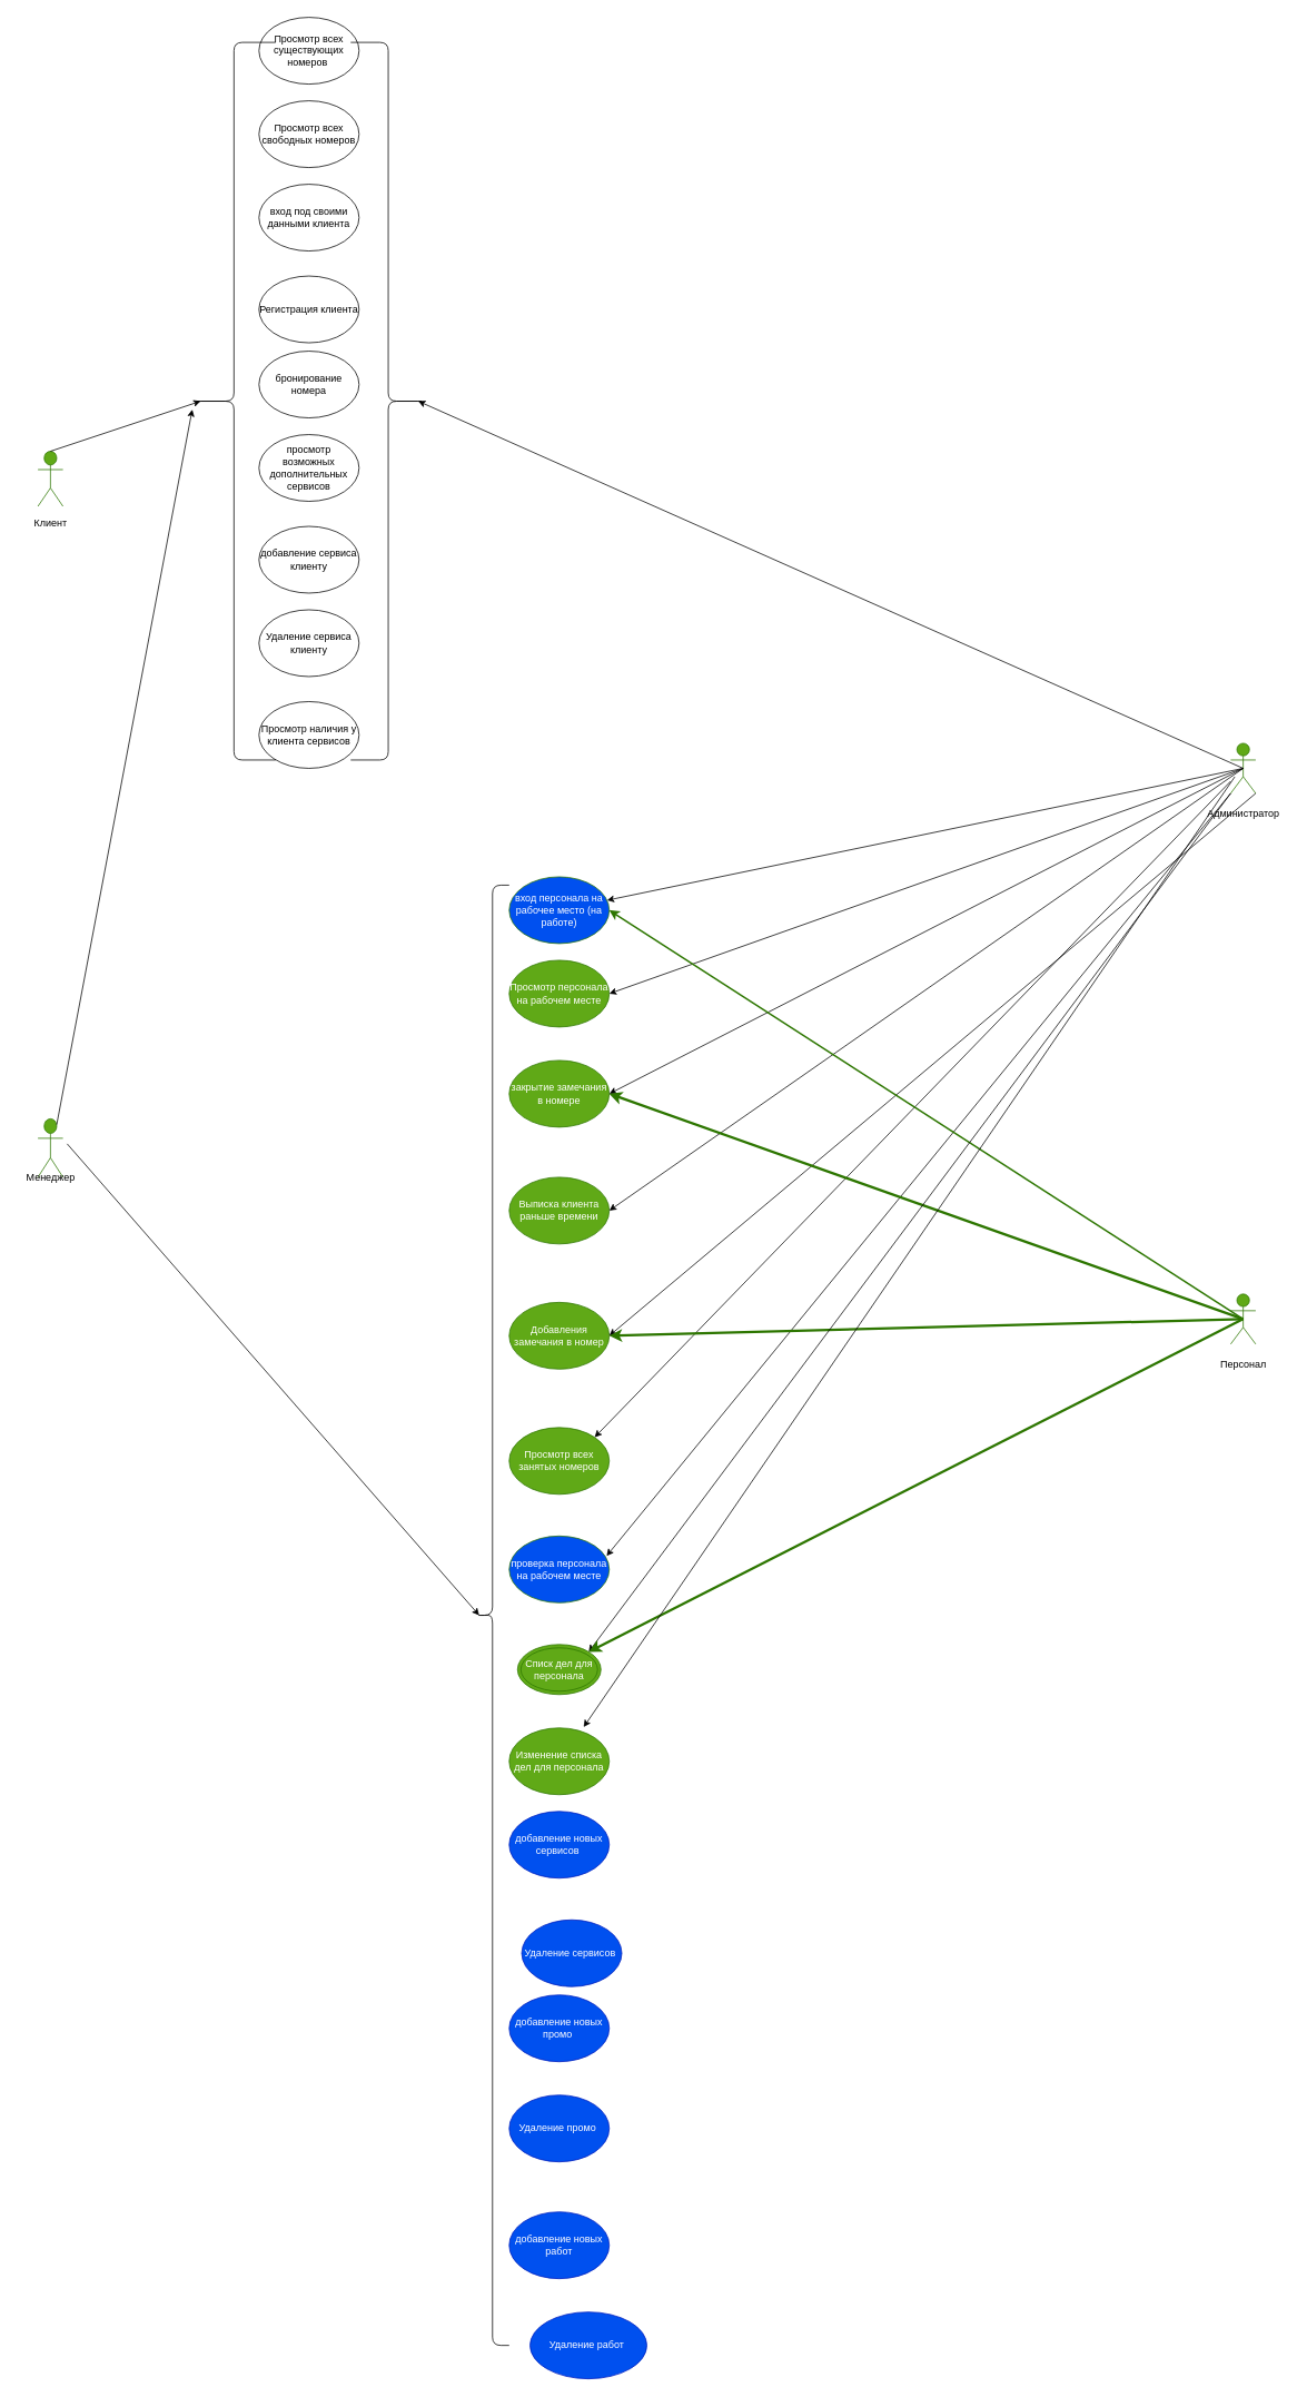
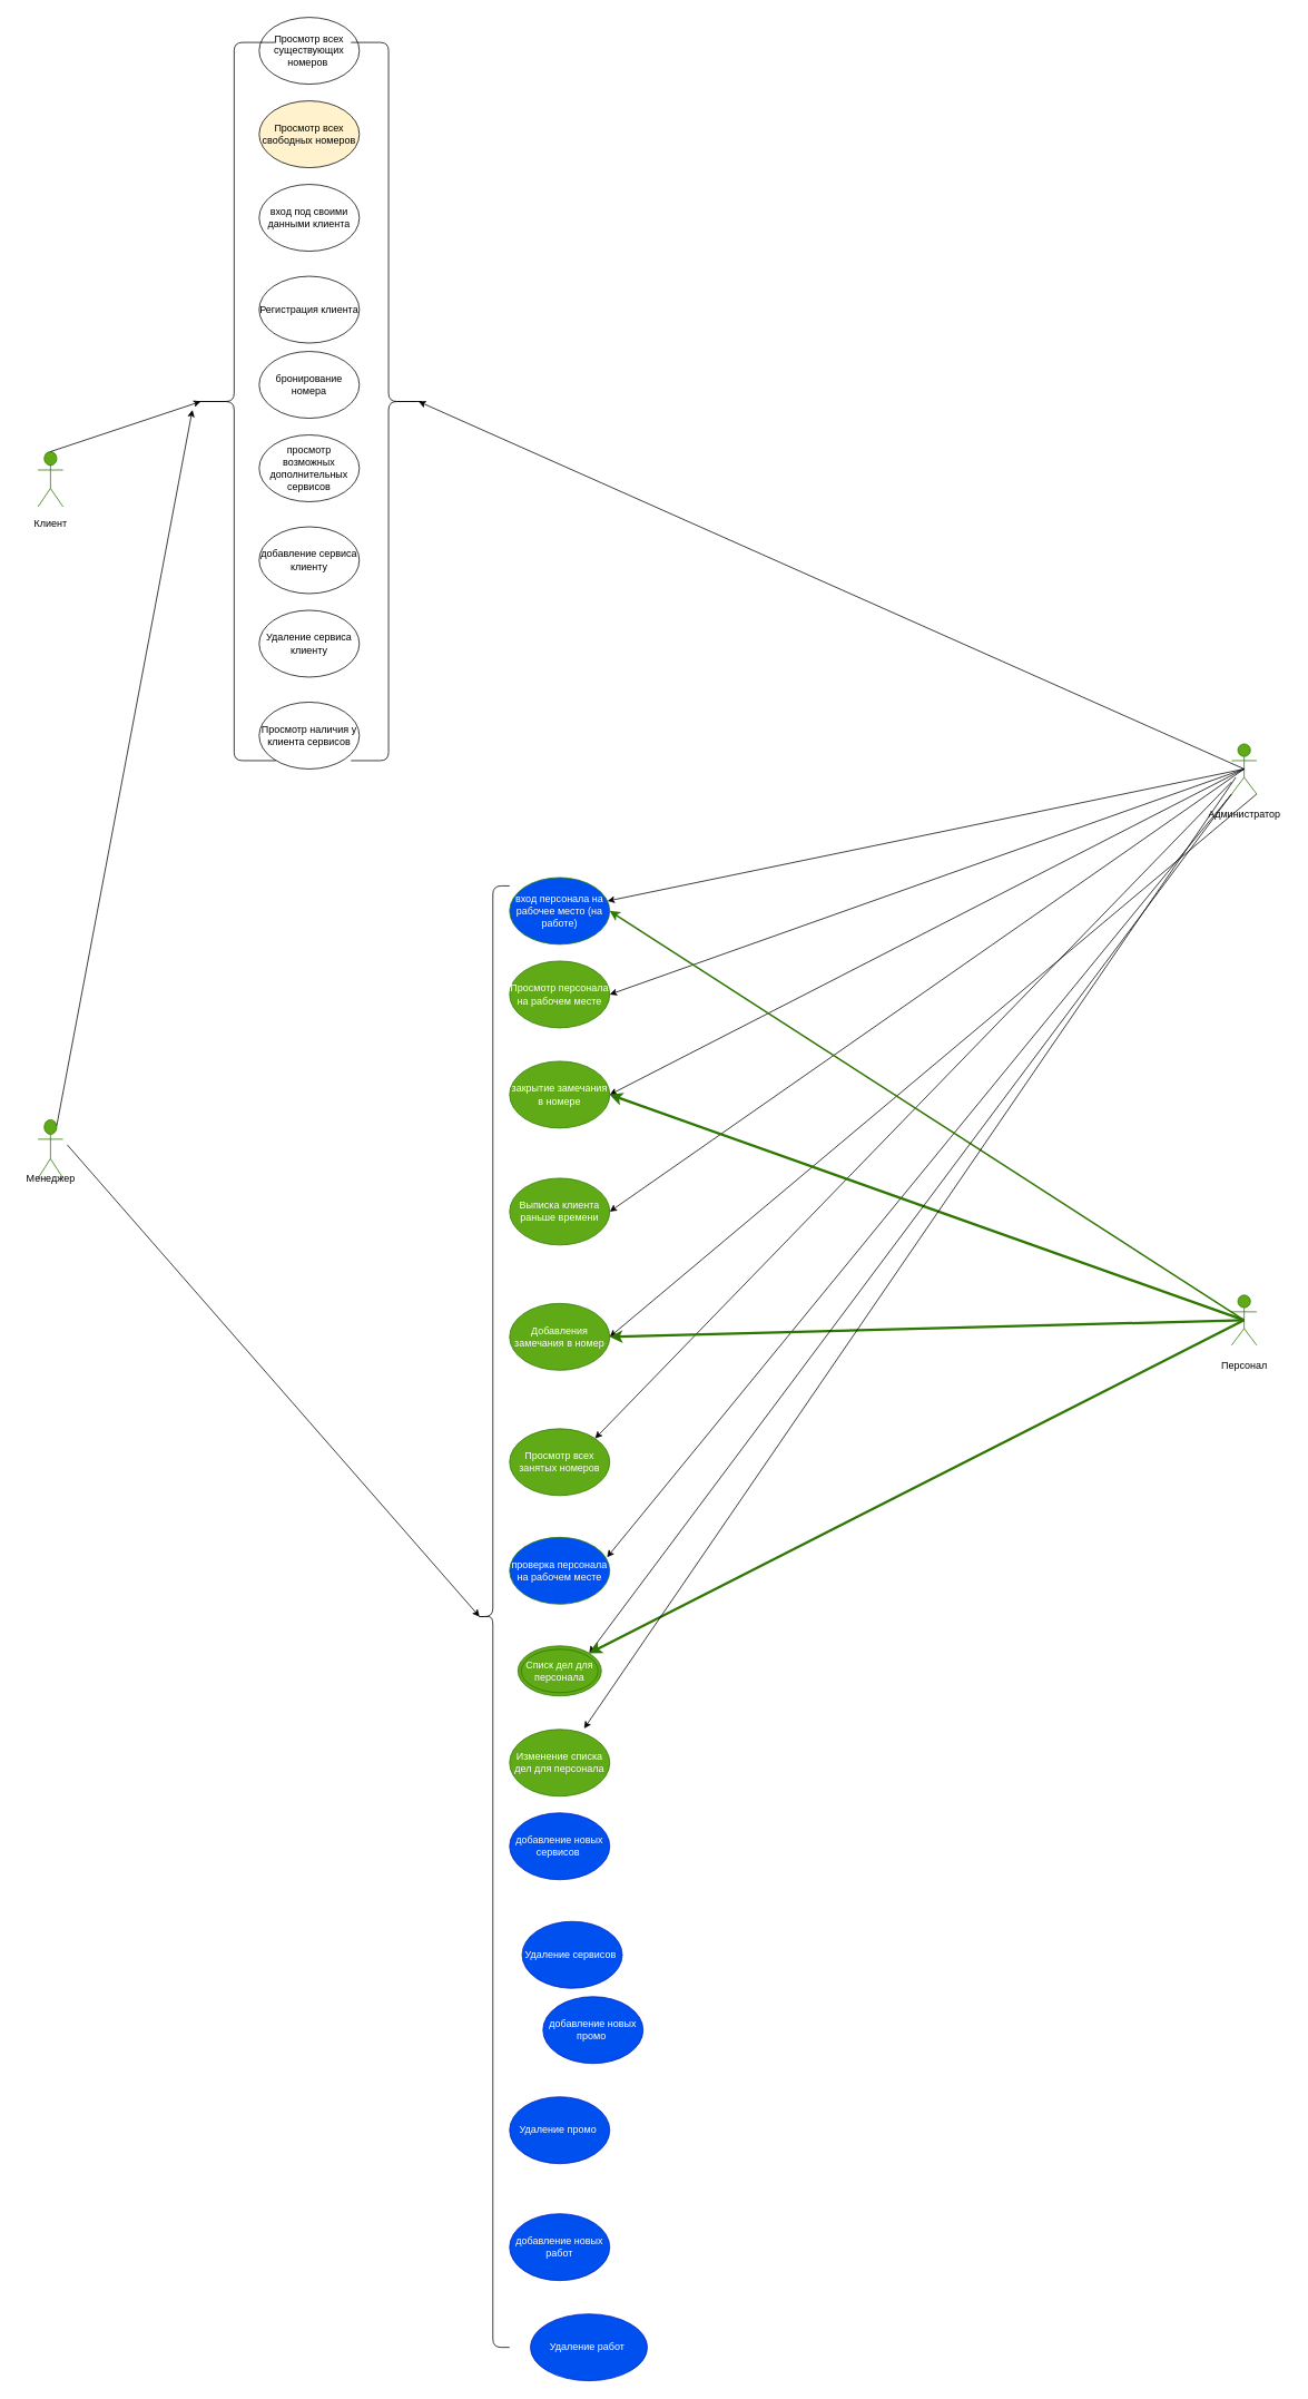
- <mxCell id="15" value="Просмотр всех свободных номеров" style="ellipse;whiteSpace=wrap;html=1;" parent="1" vertex="1"><mxGeometry x="310" y="120" width="120" height="80" as="geometry" /></mxCell>
+ <mxCell id="15" value="Просмотр всех свободных номеров" style="ellipse;whiteSpace=wrap;html=1;fillColor=#fff2cc;" parent="1" vertex="1"><mxGeometry x="310" y="120" width="120" height="80" as="geometry" /></mxCell>
- <mxCell id="54" value="добавление новых промо&amp;nbsp;" style="ellipse;whiteSpace=wrap;html=1;fillColor=#0050ef;fontColor=#ffffff;strokeColor=#001DBC;" parent="1" vertex="1"><mxGeometry x="610" y="2390" width="120" height="80" as="geometry" /></mxCell>
+ <mxCell id="54" value="добавление новых промо&amp;nbsp;" style="ellipse;whiteSpace=wrap;html=1;fillColor=#0050ef;fontColor=#ffffff;strokeColor=#001DBC;" parent="1" vertex="1"><mxGeometry x="650" y="2390" width="120" height="80" as="geometry" /></mxCell>
